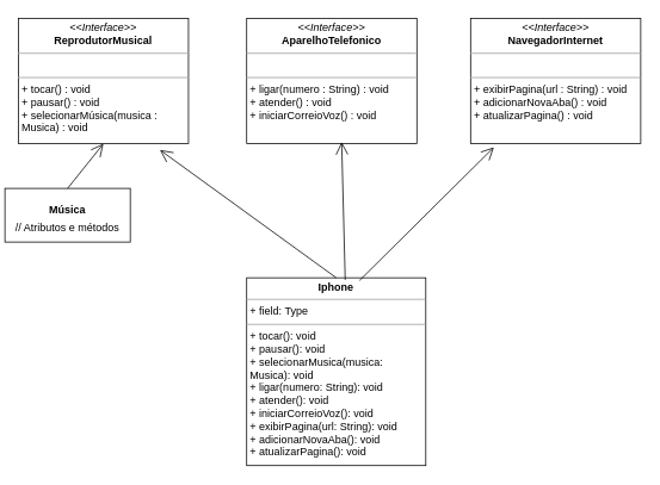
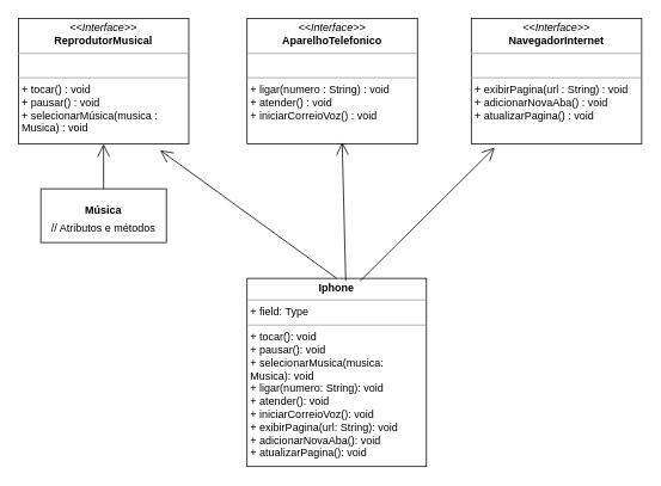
- <mxCell id="5" value="&lt;p style=&quot;margin:0px;margin-top:4px;text-align:center;&quot;&gt;&lt;br&gt;&lt;b&gt;Música&lt;/b&gt;&lt;/p&gt;&lt;p style=&quot;margin:0px;margin-top:4px;text-align:center;&quot;&gt;// Atributos e métodos&lt;b&gt;&lt;br&gt;&lt;/b&gt;&lt;/p&gt;" style="verticalAlign=top;align=left;overflow=fill;fontSize=12;fontFamily=Helvetica;html=1;whiteSpace=wrap;" vertex="1" parent="1"><mxGeometry x="5" y="210" width="140" height="60" as="geometry" /></mxCell>
+ <mxCell id="5" value="&lt;p style=&quot;margin:0px;margin-top:4px;text-align:center;&quot;&gt;&lt;br&gt;&lt;b&gt;Música&lt;/b&gt;&lt;/p&gt;&lt;p style=&quot;margin:0px;margin-top:4px;text-align:center;&quot;&gt;// Atributos e métodos&lt;b&gt;&lt;br&gt;&lt;/b&gt;&lt;/p&gt;" style="verticalAlign=top;align=left;overflow=fill;fontSize=12;fontFamily=Helvetica;html=1;whiteSpace=wrap;" vertex="1" parent="1"><mxGeometry x="45" y="210" width="140" height="60" as="geometry" /></mxCell>
